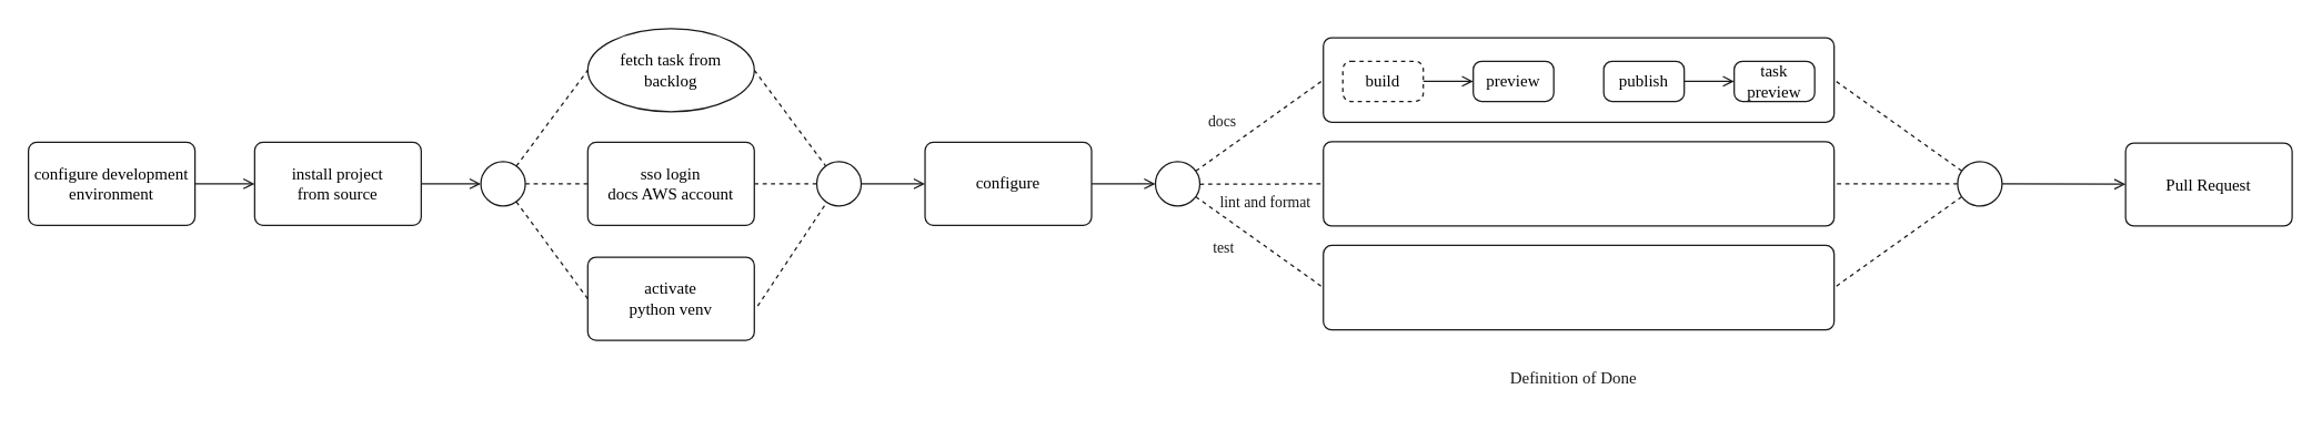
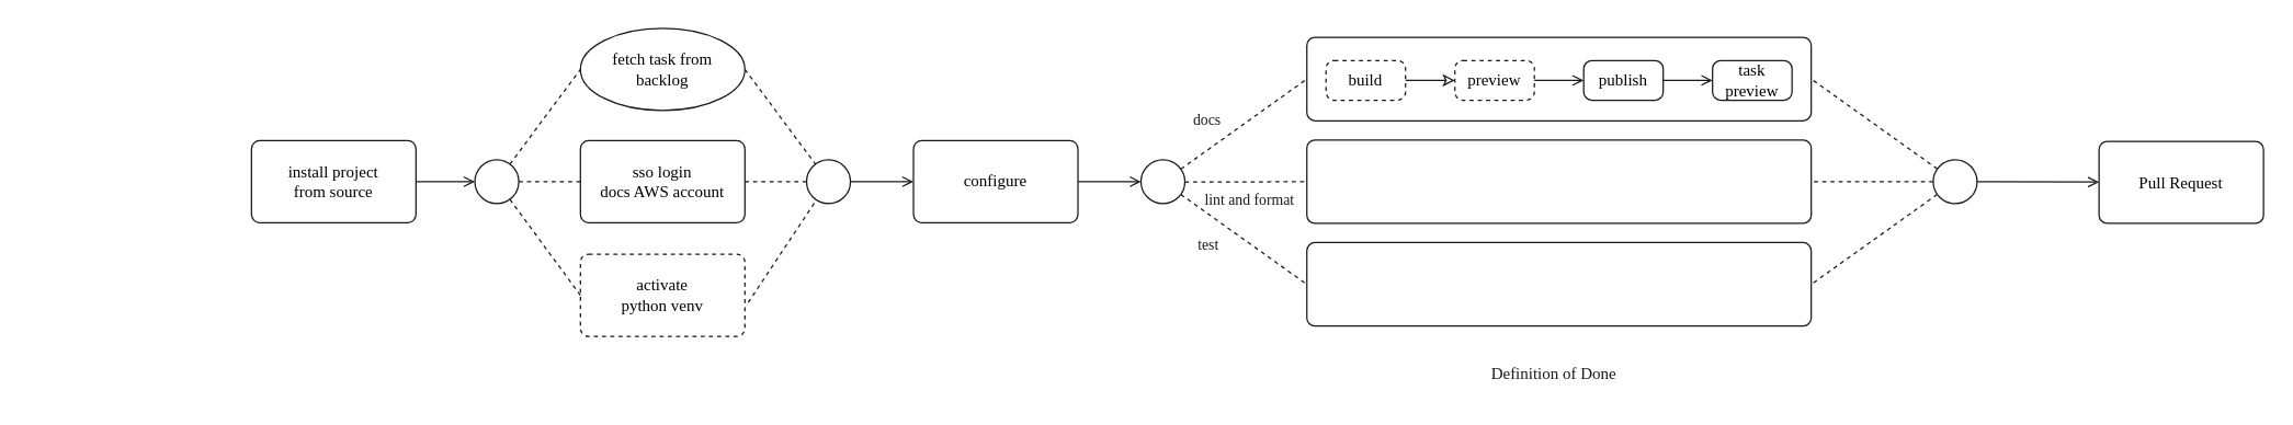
- <mxCell id="20" style="edgeStyle=none;html=1;strokeColor=#1A1A1A;endArrow=open;endFill=0;fontFamily=source code pro;fontStyle=0" parent="2" source="17" target="18" edge="1"><mxGeometry relative="1" as="geometry"><mxPoint x="1073" y="82" as="targetPoint" /><mxPoint x="1030" y="82" as="sourcePoint" /></mxGeometry></mxCell>
+ <mxCell id="20" style="edgeStyle=none;html=1;strokeColor=#1A1A1A;endArrow=classic;endFill=0;fontFamily=source code pro;fontStyle=0;" parent="2" source="17" target="18" edge="1"><mxGeometry relative="1" as="geometry"><mxPoint x="1073" y="82" as="targetPoint" /><mxPoint x="1030" y="82" as="sourcePoint" /></mxGeometry></mxCell>
- <mxCell id="18" value="&lt;span&gt;preview&lt;br&gt;&lt;/span&gt;" style="rounded=1;whiteSpace=wrap;html=1;strokeColor=#1A1A1A;fillColor=none;arcSize=12;absoluteArcSize=1;fontFamily=source code pro;fontStyle=0" parent="2" vertex="1"><mxGeometry x="1061" y="43.5" width="58" height="29" as="geometry" /></mxCell>
+ <mxCell id="18" value="&lt;span&gt;preview&lt;br&gt;&lt;/span&gt;" style="rounded=1;whiteSpace=wrap;html=1;strokeColor=#1A1A1A;fillColor=none;arcSize=12;absoluteArcSize=1;fontFamily=source code pro;fontStyle=0;dashed=1;" parent="2" vertex="1"><mxGeometry x="1061" y="43.5" width="58" height="29" as="geometry" /></mxCell>
+ <mxCell id="22" style="edgeStyle=none;html=1;strokeColor=#1A1A1A;endArrow=open;endFill=0;fontFamily=source code pro;fontStyle=0" parent="2" source="18" target="21" edge="1"><mxGeometry relative="1" as="geometry"><mxPoint x="1100" y="110.5" as="targetPoint" /><mxPoint x="1052" y="86.5" as="sourcePoint" /></mxGeometry></mxCell>
- <mxCell id="14" value="&lt;span&gt;configure development&lt;br&gt;environment&lt;br&gt;&lt;/span&gt;" style="rounded=1;whiteSpace=wrap;html=1;strokeColor=#1A1A1A;fillColor=none;arcSize=12;absoluteArcSize=1;fontFamily=source code pro;fontStyle=0" parent="2" vertex="1"><mxGeometry x="20" y="102" width="120" height="60" as="geometry" /></mxCell>
- <mxCell id="15" style="edgeStyle=none;html=1;strokeColor=#1A1A1A;endArrow=open;endFill=0;fontFamily=source code pro;fontColor=#1A1A1A;fontStyle=0" parent="2" source="14" target="9" edge="1"><mxGeometry relative="1" as="geometry"><mxPoint x="183" y="131.29" as="targetPoint" /><mxPoint x="313" y="142" as="sourcePoint" /></mxGeometry></mxCell>
- <mxCell id="4" value="&lt;span&gt;activate&lt;br&gt;python venv&lt;br&gt;&lt;/span&gt;" style="rounded=1;whiteSpace=wrap;html=1;strokeColor=#1A1A1A;fillColor=none;arcSize=12;absoluteArcSize=1;fontFamily=source code pro;fontStyle=0" parent="2" vertex="1"><mxGeometry x="423" y="185" width="120" height="60" as="geometry" /></mxCell>
+ <mxCell id="4" value="&lt;span&gt;activate&lt;br&gt;python venv&lt;br&gt;&lt;/span&gt;" style="rounded=1;whiteSpace=wrap;html=1;strokeColor=#1A1A1A;fillColor=none;arcSize=12;absoluteArcSize=1;fontFamily=source code pro;fontStyle=0;dashed=1;" parent="2" vertex="1"><mxGeometry x="423" y="185" width="120" height="60" as="geometry" /></mxCell>
